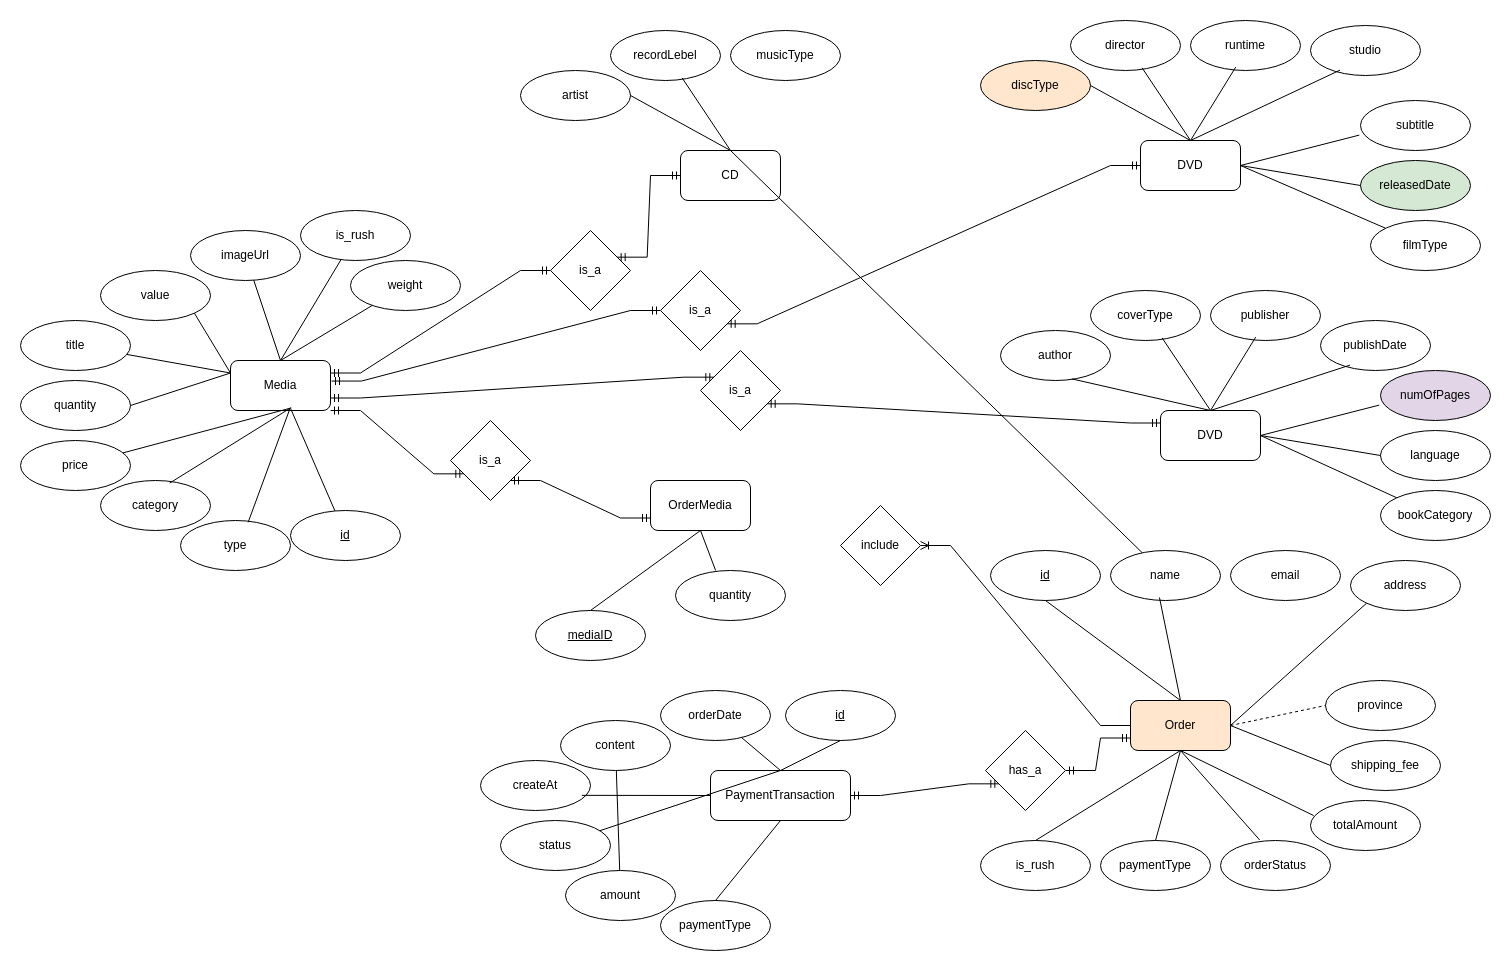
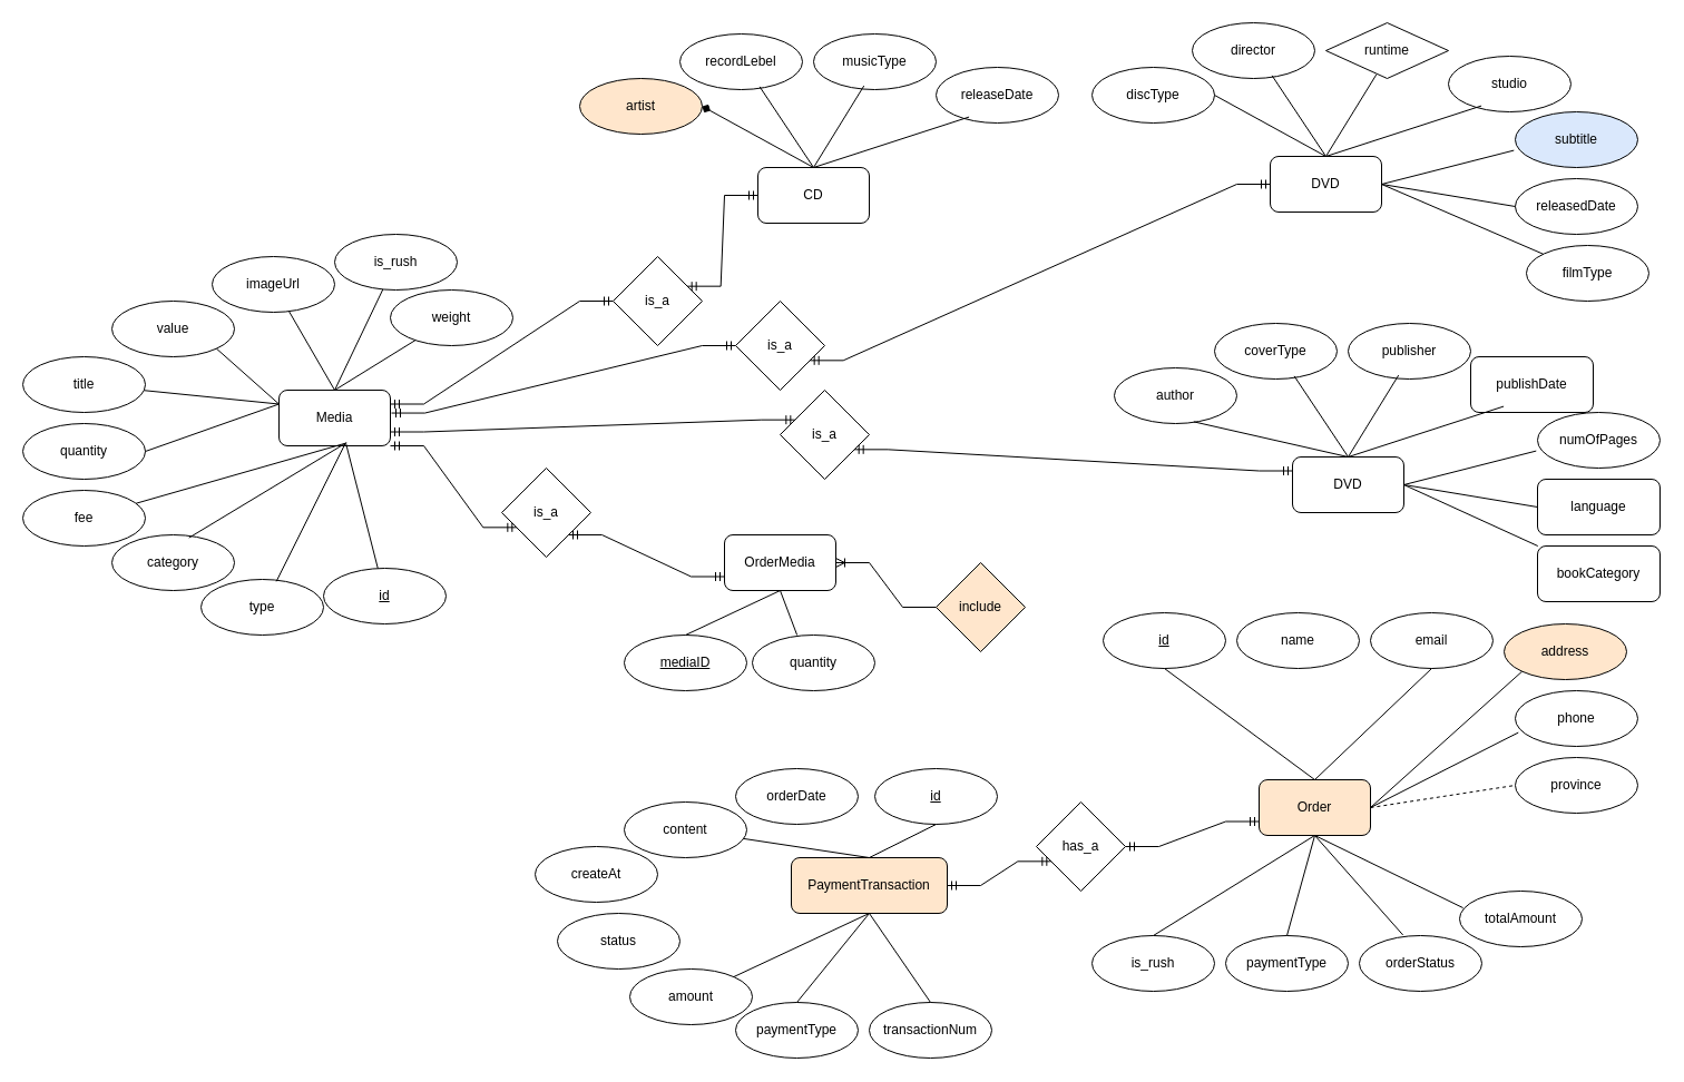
- <mxCell id="38" value="runtime" style="ellipse;whiteSpace=wrap;html=1;" vertex="1" parent="1"><mxGeometry x="1190" y="20" width="110" height="50" as="geometry" /></mxCell>
+ <mxCell id="38" value="runtime" style="rhombus;whiteSpace=wrap;html=1;" vertex="1" parent="1"><mxGeometry x="1190" y="20" width="110" height="50" as="geometry" /></mxCell>
- <mxCell id="39" value="studio" style="ellipse;whiteSpace=wrap;html=1;" vertex="1" parent="1"><mxGeometry x="1310" y="25" width="110" height="50" as="geometry" /></mxCell>
+ <mxCell id="39" value="studio" style="ellipse;whiteSpace=wrap;html=1;" vertex="1" parent="1"><mxGeometry x="1300" y="50" width="110" height="50" as="geometry" /></mxCell>
+ <mxCell id="27" value="releaseDate" style="ellipse;whiteSpace=wrap;html=1;" vertex="1" parent="1"><mxGeometry x="840" y="60" width="110" height="50" as="geometry" /></mxCell>
- <mxCell id="36" value="discType" style="ellipse;whiteSpace=wrap;html=1;fillColor=#ffe6cc;" vertex="1" parent="1"><mxGeometry x="980" y="60" width="110" height="50" as="geometry" /></mxCell>
+ <mxCell id="36" value="discType" style="ellipse;whiteSpace=wrap;html=1;" vertex="1" parent="1"><mxGeometry x="980" y="60" width="110" height="50" as="geometry" /></mxCell>
- <mxCell id="24" value="artist" style="ellipse;whiteSpace=wrap;html=1;" vertex="1" parent="1"><mxGeometry x="520" y="70" width="110" height="50" as="geometry" /></mxCell>
+ <mxCell id="24" value="artist" style="ellipse;whiteSpace=wrap;html=1;fillColor=#ffe6cc;" vertex="1" parent="1"><mxGeometry x="520" y="70" width="110" height="50" as="geometry" /></mxCell>
- <mxCell id="28" value="" style="endArrow=none;html=1;rounded=0;entryX=1;entryY=0.5;entryDx=0;entryDy=0;exitX=0.5;exitY=0;exitDx=0;exitDy=0;" edge="1" parent="1" source="23" target="24"><mxGeometry width="50" height="50" relative="1" as="geometry"><mxPoint x="620" y="280" as="sourcePoint" /><mxPoint x="670" y="230" as="targetPoint" /></mxGeometry></mxCell>
+ <mxCell id="28" value="" style="endArrow=diamond;html=1;rounded=0;entryX=1;entryY=0.5;entryDx=0;entryDy=0;exitX=0.5;exitY=0;exitDx=0;exitDy=0;" edge="1" parent="1" source="23" target="24"><mxGeometry width="50" height="50" relative="1" as="geometry"><mxPoint x="620" y="280" as="sourcePoint" /><mxPoint x="670" y="230" as="targetPoint" /></mxGeometry></mxCell>
- <mxCell id="44" value="subtitle" style="ellipse;whiteSpace=wrap;html=1;" vertex="1" parent="1"><mxGeometry x="1360" y="100" width="110" height="50" as="geometry" /></mxCell>
+ <mxCell id="44" value="subtitle" style="ellipse;whiteSpace=wrap;html=1;fillColor=#dae8fc;" vertex="1" parent="1"><mxGeometry x="1360" y="100" width="110" height="50" as="geometry" /></mxCell>
+ <mxCell id="31" value="" style="endArrow=none;html=1;rounded=0;entryX=0.269;entryY=0.892;entryDx=0;entryDy=0;entryPerimeter=0;exitX=0.5;exitY=0;exitDx=0;exitDy=0;" edge="1" parent="1" source="23" target="27"><mxGeometry width="50" height="50" relative="1" as="geometry"><mxPoint x="730" y="140" as="sourcePoint" /><mxPoint x="670" y="230" as="targetPoint" /></mxGeometry></mxCell>
- <mxCell id="45" value="releasedDate" style="ellipse;whiteSpace=wrap;html=1;fillColor=#d5e8d4;" vertex="1" parent="1"><mxGeometry x="1360" y="160" width="110" height="50" as="geometry" /></mxCell>
+ <mxCell id="45" value="releasedDate" style="ellipse;whiteSpace=wrap;html=1;" vertex="1" parent="1"><mxGeometry x="1360" y="160" width="110" height="50" as="geometry" /></mxCell>
- <mxCell id="57" value="publishDate" style="ellipse;whiteSpace=wrap;html=1;" vertex="1" parent="1"><mxGeometry x="1320" y="320" width="110" height="50" as="geometry" /></mxCell>
+ <mxCell id="57" value="publishDate" style="whiteSpace=wrap;html=1;rounded=1;" vertex="1" parent="1"><mxGeometry x="1320" y="320" width="110" height="50" as="geometry" /></mxCell>
- <mxCell id="30" value="" style="endArrow=none;html=1;rounded=0;exitX=0.5;exitY=0;exitDx=0;exitDy=0;" edge="1" parent="1" source="23" target="84"><mxGeometry width="50" height="50" relative="1" as="geometry"><mxPoint x="620" y="280" as="sourcePoint" /><mxPoint x="670" y="230" as="targetPoint" /></mxGeometry></mxCell>
+ <mxCell id="30" value="" style="endArrow=none;html=1;rounded=0;entryX=0.411;entryY=0.932;entryDx=0;entryDy=0;entryPerimeter=0;exitX=0.5;exitY=0;exitDx=0;exitDy=0;" edge="1" parent="1" source="23" target="26"><mxGeometry width="50" height="50" relative="1" as="geometry"><mxPoint x="620" y="280" as="sourcePoint" /><mxPoint x="670" y="230" as="targetPoint" /></mxGeometry></mxCell>
- <mxCell id="2" value="Media" style="rounded=1;whiteSpace=wrap;html=1;" vertex="1" parent="1"><mxGeometry x="230" y="360" width="100" height="50" as="geometry" /></mxCell>
+ <mxCell id="2" value="Media" style="rounded=1;whiteSpace=wrap;html=1;" vertex="1" parent="1"><mxGeometry x="250" y="350" width="100" height="50" as="geometry" /></mxCell>
- <mxCell id="62" value="numOfPages" style="ellipse;whiteSpace=wrap;html=1;fillColor=#e1d5e7;" vertex="1" parent="1"><mxGeometry x="1380" y="370" width="110" height="50" as="geometry" /></mxCell>
+ <mxCell id="62" value="numOfPages" style="ellipse;whiteSpace=wrap;html=1;" vertex="1" parent="1"><mxGeometry x="1380" y="370" width="110" height="50" as="geometry" /></mxCell>
- <mxCell id="63" value="language" style="ellipse;whiteSpace=wrap;html=1;" vertex="1" parent="1"><mxGeometry x="1380" y="430" width="110" height="50" as="geometry" /></mxCell>
+ <mxCell id="63" value="language" style="whiteSpace=wrap;html=1;rounded=1;" vertex="1" parent="1"><mxGeometry x="1380" y="430" width="110" height="50" as="geometry" /></mxCell>
- <mxCell id="6" value="price" style="ellipse;whiteSpace=wrap;html=1;" vertex="1" parent="1"><mxGeometry x="20" y="440" width="110" height="50" as="geometry" /></mxCell>
+ <mxCell id="6" value="fee" style="ellipse;whiteSpace=wrap;html=1;" vertex="1" parent="1"><mxGeometry x="20" y="440" width="110" height="50" as="geometry" /></mxCell>
- <mxCell id="64" value="bookCategory" style="ellipse;whiteSpace=wrap;html=1;" vertex="1" parent="1"><mxGeometry x="1380" y="490" width="110" height="50" as="geometry" /></mxCell>
+ <mxCell id="64" value="bookCategory" style="whiteSpace=wrap;html=1;rounded=1;" vertex="1" parent="1"><mxGeometry x="1380" y="490" width="110" height="50" as="geometry" /></mxCell>
+ <mxCell id="80" value="" style="edgeStyle=entityRelationEdgeStyle;fontSize=12;html=1;endArrow=ERoneToMany;rounded=0;entryX=1;entryY=0.5;entryDx=0;entryDy=0;exitX=0;exitY=0.5;exitDx=0;exitDy=0;" edge="1" parent="1" source="82" target="71"><mxGeometry width="100" height="100" relative="1" as="geometry"><mxPoint x="740" y="670" as="sourcePoint" /><mxPoint x="840" y="570" as="targetPoint" /></mxGeometry></mxCell>
- <mxCell id="82" value="include" style="rhombus;whiteSpace=wrap;html=1;" vertex="1" parent="1"><mxGeometry x="840" y="505" width="80" height="80" as="geometry" /></mxCell>
+ <mxCell id="82" value="include" style="rhombus;whiteSpace=wrap;html=1;fillColor=#ffe6cc;" vertex="1" parent="1"><mxGeometry x="840" y="505" width="80" height="80" as="geometry" /></mxCell>
- <mxCell id="86" value="address" style="ellipse;whiteSpace=wrap;html=1;" vertex="1" parent="1"><mxGeometry x="1350" y="560" width="110" height="50" as="geometry" /></mxCell>
+ <mxCell id="86" value="address" style="ellipse;whiteSpace=wrap;html=1;fillColor=#ffe6cc;" vertex="1" parent="1"><mxGeometry x="1350" y="560" width="110" height="50" as="geometry" /></mxCell>
- <mxCell id="72" value="&lt;u&gt;mediaID&lt;/u&gt;" style="ellipse;whiteSpace=wrap;html=1;" vertex="1" parent="1"><mxGeometry x="535" y="610" width="110" height="50" as="geometry" /></mxCell>
+ <mxCell id="72" value="&lt;u&gt;mediaID&lt;/u&gt;" style="ellipse;whiteSpace=wrap;html=1;" vertex="1" parent="1"><mxGeometry x="560" y="570" width="110" height="50" as="geometry" /></mxCell>
- <mxCell id="81" value="" style="edgeStyle=entityRelationEdgeStyle;fontSize=12;html=1;endArrow=ERoneToMany;rounded=0;entryX=1;entryY=0.5;entryDx=0;entryDy=0;exitX=0;exitY=0.5;exitDx=0;exitDy=0;" edge="1" parent="1" source="76" target="82"><mxGeometry width="100" height="100" relative="1" as="geometry"><mxPoint x="1030" y="585" as="sourcePoint" /><mxPoint x="750" y="505" as="targetPoint" /></mxGeometry></mxCell>
+ <mxCell id="87" value="phone" style="ellipse;whiteSpace=wrap;html=1;" vertex="1" parent="1"><mxGeometry x="1360" y="620" width="110" height="50" as="geometry" /></mxCell>
- <mxCell id="95" value="" style="endArrow=none;html=1;rounded=0;exitX=0.445;exitY=0.939;exitDx=0;exitDy=0;exitPerimeter=0;entryX=0.5;entryY=0;entryDx=0;entryDy=0;" edge="1" parent="1" source="84" target="76"><mxGeometry relative="1" as="geometry"><mxPoint x="990" y="700" as="sourcePoint" /><mxPoint x="1150" y="700" as="targetPoint" /></mxGeometry></mxCell>
+ <mxCell id="96" value="" style="endArrow=none;html=1;rounded=0;exitX=0.5;exitY=1;exitDx=0;exitDy=0;entryX=0.5;entryY=0;entryDx=0;entryDy=0;" edge="1" parent="1" source="85" target="76"><mxGeometry relative="1" as="geometry"><mxPoint x="990" y="700" as="sourcePoint" /><mxPoint x="1150" y="700" as="targetPoint" /></mxGeometry></mxCell>
+ <mxCell id="98" value="" style="endArrow=none;html=1;rounded=0;entryX=0.025;entryY=0.752;entryDx=0;entryDy=0;entryPerimeter=0;exitX=1;exitY=0.5;exitDx=0;exitDy=0;" edge="1" parent="1" source="76" target="87"><mxGeometry relative="1" as="geometry"><mxPoint x="990" y="700" as="sourcePoint" /><mxPoint x="1150" y="700" as="targetPoint" /></mxGeometry></mxCell>
- <mxCell id="88" value="province" style="ellipse;whiteSpace=wrap;html=1;" vertex="1" parent="1"><mxGeometry x="1325" y="680" width="110" height="50" as="geometry" /></mxCell>
+ <mxCell id="88" value="province" style="ellipse;whiteSpace=wrap;html=1;" vertex="1" parent="1"><mxGeometry x="1360" y="680" width="110" height="50" as="geometry" /></mxCell>
- <mxCell id="100" value="" style="endArrow=none;html=1;rounded=0;entryX=0;entryY=0.5;entryDx=0;entryDy=0;exitX=1;exitY=0.5;exitDx=0;exitDy=0;" edge="1" parent="1" source="76" target="89"><mxGeometry relative="1" as="geometry"><mxPoint x="990" y="700" as="sourcePoint" /><mxPoint x="1150" y="700" as="targetPoint" /></mxGeometry></mxCell>
- <mxCell id="118" value="" style="endArrow=none;html=1;rounded=0;exitX=0.5;exitY=0;exitDx=0;exitDy=0;" edge="1" parent="1" source="105" target="110"><mxGeometry relative="1" as="geometry"><mxPoint x="770" y="680" as="sourcePoint" /><mxPoint x="930" y="680" as="targetPoint" /></mxGeometry></mxCell>
- <mxCell id="89" value="shipping_fee" style="ellipse;whiteSpace=wrap;html=1;" vertex="1" parent="1"><mxGeometry x="1330" y="740" width="110" height="50" as="geometry" /></mxCell>
- <mxCell id="108" value="has_a" style="rhombus;whiteSpace=wrap;html=1;" vertex="1" parent="1"><mxGeometry x="985" y="730" width="80" height="80" as="geometry" /></mxCell>
+ <mxCell id="108" value="has_a" style="rhombus;whiteSpace=wrap;html=1;" vertex="1" parent="1"><mxGeometry x="930" y="720" width="80" height="80" as="geometry" /></mxCell>
- <mxCell id="120" value="" style="endArrow=none;html=1;rounded=0;exitX=0.921;exitY=0.697;exitDx=0;exitDy=0;exitPerimeter=0;entryX=0;entryY=0.5;entryDx=0;entryDy=0;" edge="1" parent="1" source="112" target="105"><mxGeometry relative="1" as="geometry"><mxPoint x="770" y="680" as="sourcePoint" /><mxPoint x="930" y="680" as="targetPoint" /></mxGeometry></mxCell>
- <mxCell id="105" value="PaymentTransaction" style="rounded=1;whiteSpace=wrap;html=1;" vertex="1" parent="1"><mxGeometry x="710" y="770" width="140" height="50" as="geometry" /></mxCell>
+ <mxCell id="105" value="PaymentTransaction" style="rounded=1;whiteSpace=wrap;html=1;fillColor=#ffe6cc;" vertex="1" parent="1"><mxGeometry x="710" y="770" width="140" height="50" as="geometry" /></mxCell>
- <mxCell id="119" value="" style="endArrow=none;html=1;rounded=0;exitX=0.5;exitY=0;exitDx=0;exitDy=0;" edge="1" parent="1" source="105" target="113"><mxGeometry relative="1" as="geometry"><mxPoint x="770" y="680" as="sourcePoint" /><mxPoint x="930" y="680" as="targetPoint" /></mxGeometry></mxCell>
+ <mxCell id="119" value="" style="endArrow=none;html=1;rounded=0;exitX=0.5;exitY=0;exitDx=0;exitDy=0;" edge="1" parent="1" source="105" target="111"><mxGeometry relative="1" as="geometry"><mxPoint x="770" y="680" as="sourcePoint" /><mxPoint x="930" y="680" as="targetPoint" /></mxGeometry></mxCell>
- <mxCell id="121" value="" style="endArrow=none;html=1;rounded=0;" edge="1" parent="1" source="114" target="111"><mxGeometry relative="1" as="geometry"><mxPoint x="770" y="680" as="sourcePoint" /><mxPoint x="930" y="680" as="targetPoint" /></mxGeometry></mxCell>
+ <mxCell id="121" value="" style="endArrow=none;html=1;rounded=0;entryX=0.5;entryY=1;entryDx=0;entryDy=0;" edge="1" parent="1" source="114" target="105"><mxGeometry relative="1" as="geometry"><mxPoint x="770" y="680" as="sourcePoint" /><mxPoint x="930" y="680" as="targetPoint" /></mxGeometry></mxCell>
+ <mxCell id="123" value="" style="endArrow=none;html=1;rounded=0;exitX=0.5;exitY=0;exitDx=0;exitDy=0;entryX=0.5;entryY=1;entryDx=0;entryDy=0;" edge="1" parent="1" source="116" target="105"><mxGeometry relative="1" as="geometry"><mxPoint x="770" y="680" as="sourcePoint" /><mxPoint x="930" y="680" as="targetPoint" /></mxGeometry></mxCell>
+ <mxCell id="116" value="transactionNum" style="ellipse;whiteSpace=wrap;html=1;" vertex="1" parent="1"><mxGeometry x="780" y="900" width="110" height="50" as="geometry" /></mxCell>
